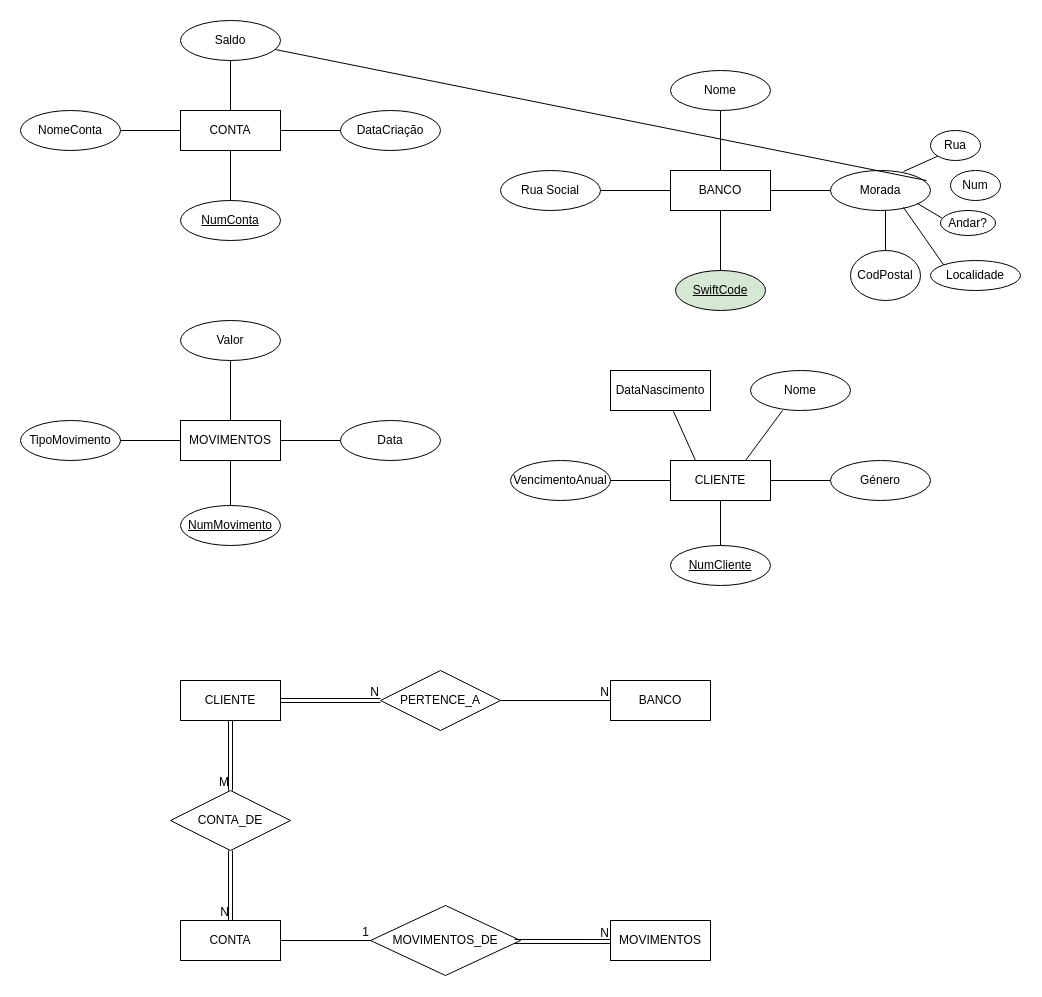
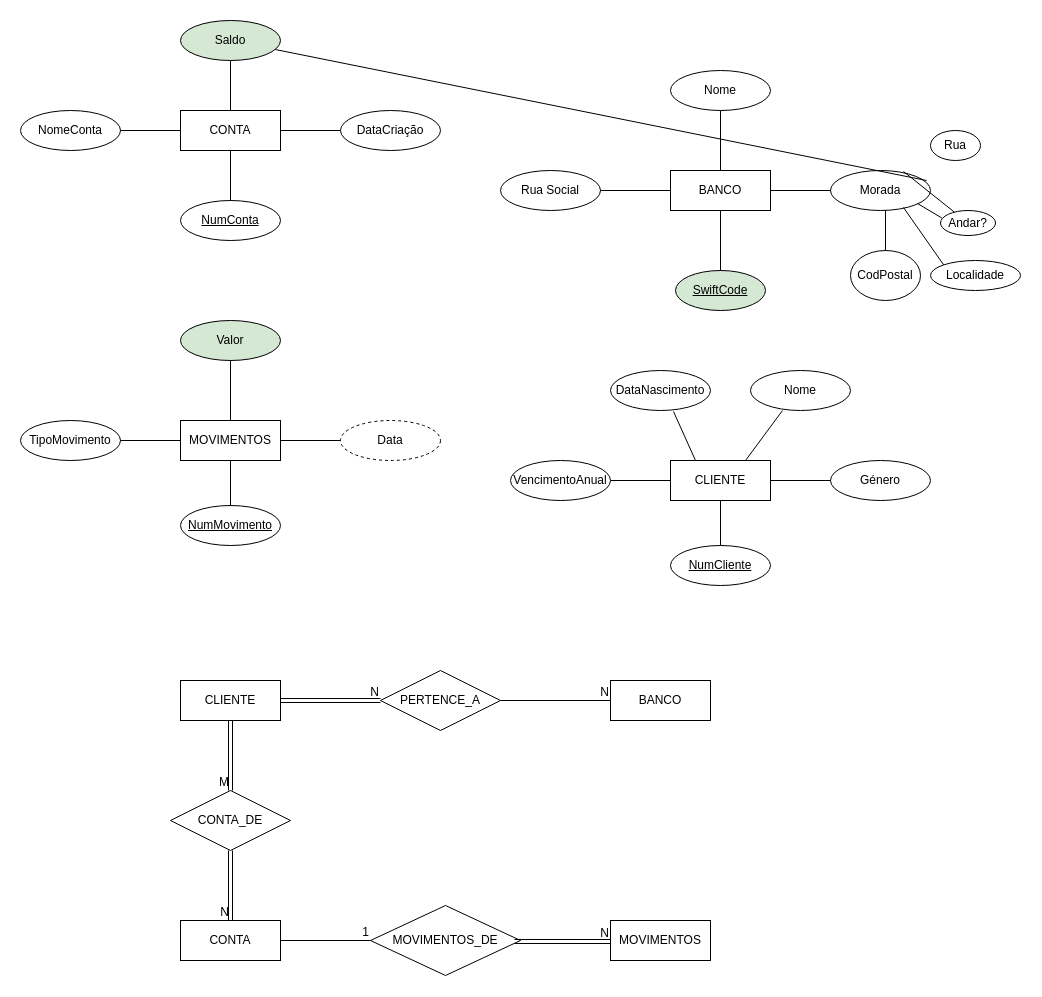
- <mxCell id="28" value="Saldo" style="ellipse;whiteSpace=wrap;html=1;align=center;" vertex="1" parent="1"><mxGeometry x="180" y="20" width="100" height="40" as="geometry" /></mxCell>
+ <mxCell id="28" value="Saldo" style="ellipse;whiteSpace=wrap;html=1;align=center;fillColor=#d5e8d4;" vertex="1" parent="1"><mxGeometry x="180" y="20" width="100" height="40" as="geometry" /></mxCell>
- <mxCell id="12" value="" style="endArrow=none;html=1;rounded=0;fontFamily=Helvetica;fontSize=12;fontColor=default;exitX=0.73;exitY=0.025;exitDx=0;exitDy=0;entryX=0;entryY=1;entryDx=0;entryDy=0;exitPerimeter=0;" edge="1" parent="1" target="8" source="5"><mxGeometry width="50" height="50" relative="1" as="geometry"><mxPoint x="917" y="167" as="sourcePoint" /><mxPoint x="940" y="155" as="targetPoint" /></mxGeometry></mxCell>
+ <mxCell id="12" value="" style="endArrow=none;html=1;rounded=0;fontFamily=Helvetica;fontSize=12;fontColor=default;exitX=0.73;exitY=0.025;exitDx=0;exitDy=0;exitPerimeter=0;" edge="1" parent="1" target="9" source="5"><mxGeometry width="50" height="50" relative="1" as="geometry"><mxPoint x="917" y="167" as="sourcePoint" /><mxPoint x="940" y="155" as="targetPoint" /></mxGeometry></mxCell>
- <mxCell id="7" value="Num" style="ellipse;whiteSpace=wrap;html=1;align=center;strokeColor=default;verticalAlign=middle;fontFamily=Helvetica;fontSize=12;fontColor=default;fillColor=default;" vertex="1" parent="1"><mxGeometry x="950" y="170" width="50" height="30" as="geometry" /></mxCell>
- <mxCell id="45" value="Valor" style="ellipse;whiteSpace=wrap;html=1;align=center;" vertex="1" parent="1"><mxGeometry x="180" y="320" width="100" height="40" as="geometry" /></mxCell>
+ <mxCell id="45" value="Valor" style="ellipse;whiteSpace=wrap;html=1;align=center;fillColor=#d5e8d4;" vertex="1" parent="1"><mxGeometry x="180" y="320" width="100" height="40" as="geometry" /></mxCell>
- <mxCell id="26" value="DataNascimento" style="whiteSpace=wrap;html=1;align=center;rounded=0;" vertex="1" parent="1"><mxGeometry x="610" y="370" width="100" height="40" as="geometry" /></mxCell>
+ <mxCell id="26" value="DataNascimento" style="ellipse;whiteSpace=wrap;html=1;align=center;" vertex="1" parent="1"><mxGeometry x="610" y="370" width="100" height="40" as="geometry" /></mxCell>
- <mxCell id="43" value="Data" style="ellipse;whiteSpace=wrap;html=1;align=center;" vertex="1" parent="1"><mxGeometry x="340" y="420" width="100" height="40" as="geometry" /></mxCell>
+ <mxCell id="43" value="Data" style="ellipse;whiteSpace=wrap;html=1;align=center;dashed=1;" vertex="1" parent="1"><mxGeometry x="340" y="420" width="100" height="40" as="geometry" /></mxCell>
